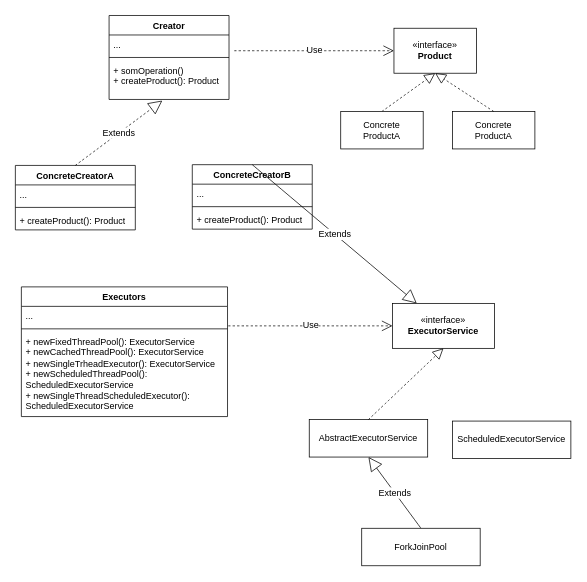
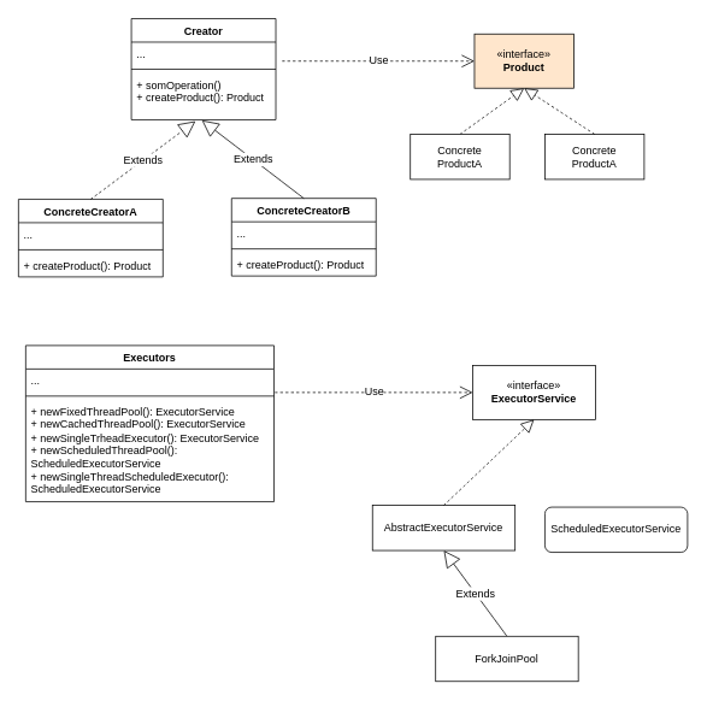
- <mxCell id="16" value="«interface»&lt;br&gt;&lt;b&gt;Product&lt;/b&gt;" style="html=1;whiteSpace=wrap;" vertex="1" parent="1"><mxGeometry x="525" y="37" width="110" height="60" as="geometry" /></mxCell>
+ <mxCell id="16" value="«interface»&lt;br&gt;&lt;b&gt;Product&lt;/b&gt;" style="html=1;whiteSpace=wrap;fillColor=#ffe6cc;" vertex="1" parent="1"><mxGeometry x="525" y="37" width="110" height="60" as="geometry" /></mxCell>
- <mxCell id="15" value="Extends" style="endArrow=block;endSize=16;endFill=0;html=1;rounded=0;fontSize=12;curved=1;exitX=0.5;exitY=0;exitDx=0;exitDy=0;" edge="1" parent="1" source="10" target="22"><mxGeometry width="160" relative="1" as="geometry"><mxPoint x="110" y="230" as="sourcePoint" /><mxPoint x="226" y="144" as="targetPoint" /></mxGeometry></mxCell>
+ <mxCell id="15" value="Extends" style="endArrow=block;endSize=16;endFill=0;html=1;rounded=0;fontSize=12;curved=1;exitX=0.5;exitY=0;exitDx=0;exitDy=0;entryX=0.488;entryY=1.01;entryDx=0;entryDy=0;entryPerimeter=0;" edge="1" parent="1" source="10" target="5"><mxGeometry width="160" relative="1" as="geometry"><mxPoint x="110" y="230" as="sourcePoint" /><mxPoint x="226" y="144" as="targetPoint" /></mxGeometry></mxCell>
- <mxCell id="24" value="ScheduledExecutorService" style="html=1;whiteSpace=wrap;" vertex="1" parent="1"><mxGeometry x="603" y="561" width="158" height="50" as="geometry" /></mxCell>
+ <mxCell id="24" value="ScheduledExecutorService" style="html=1;whiteSpace=wrap;rounded=1;" vertex="1" parent="1"><mxGeometry x="603" y="561" width="158" height="50" as="geometry" /></mxCell>
